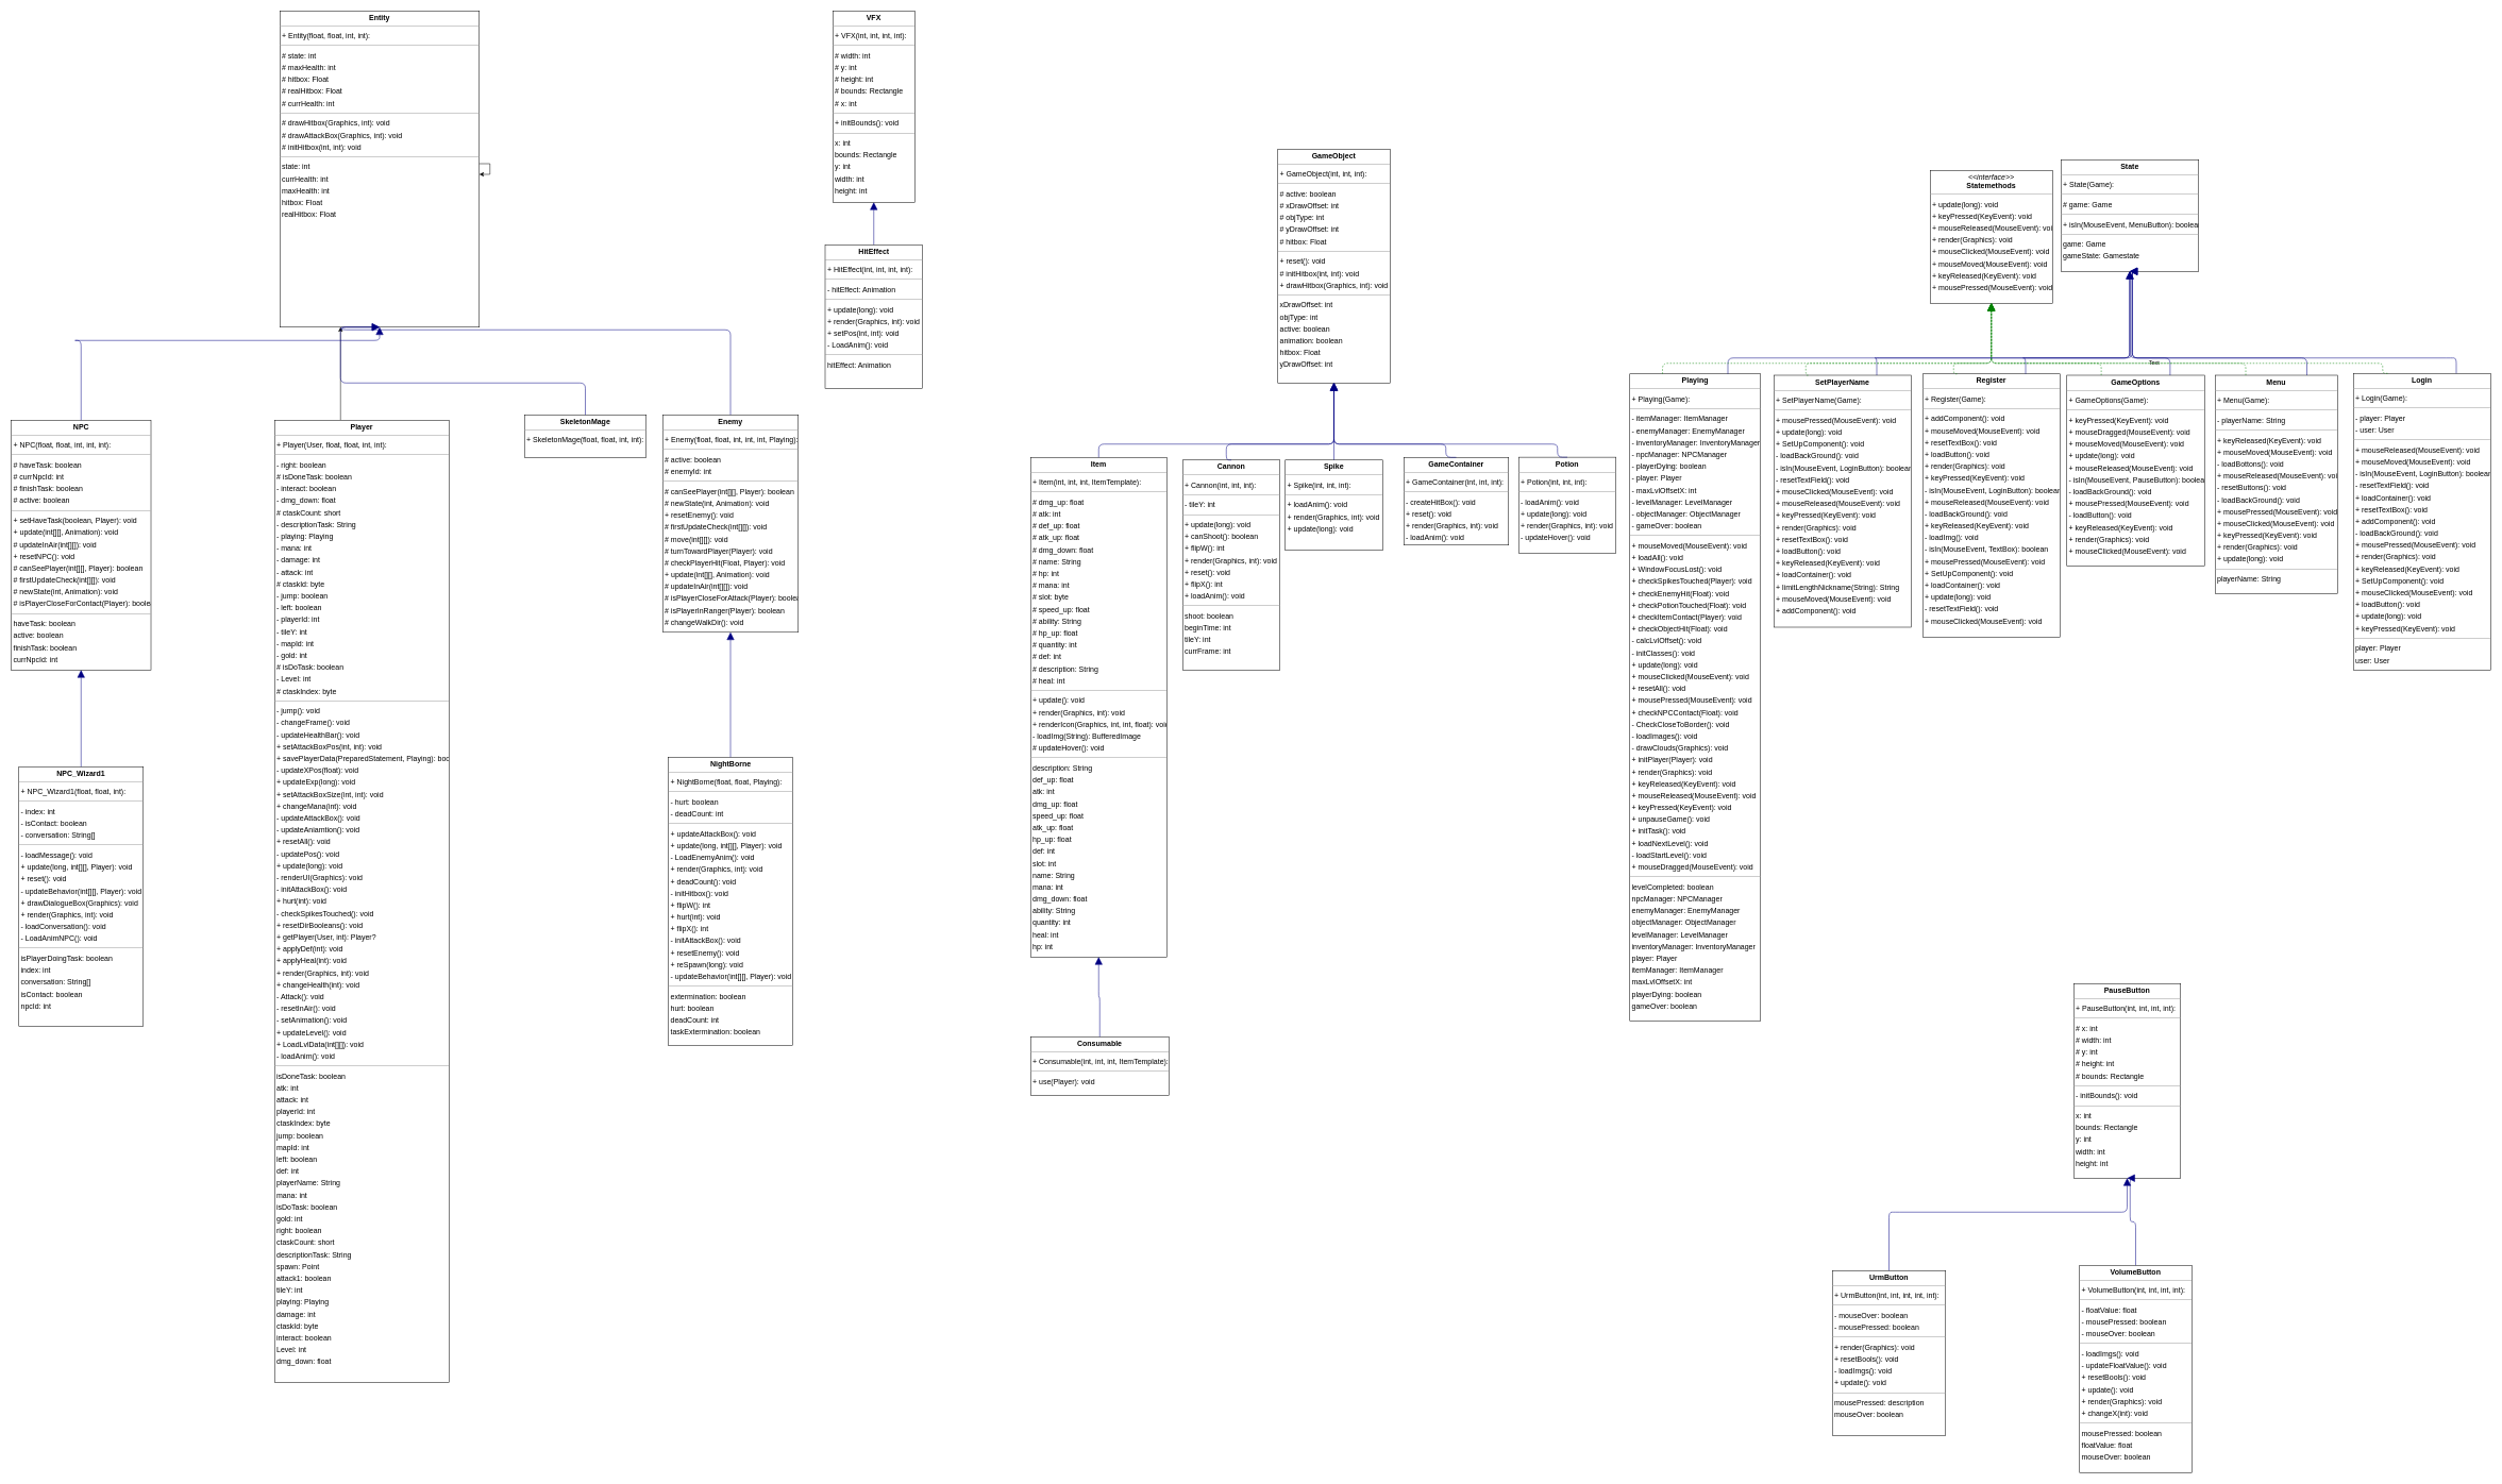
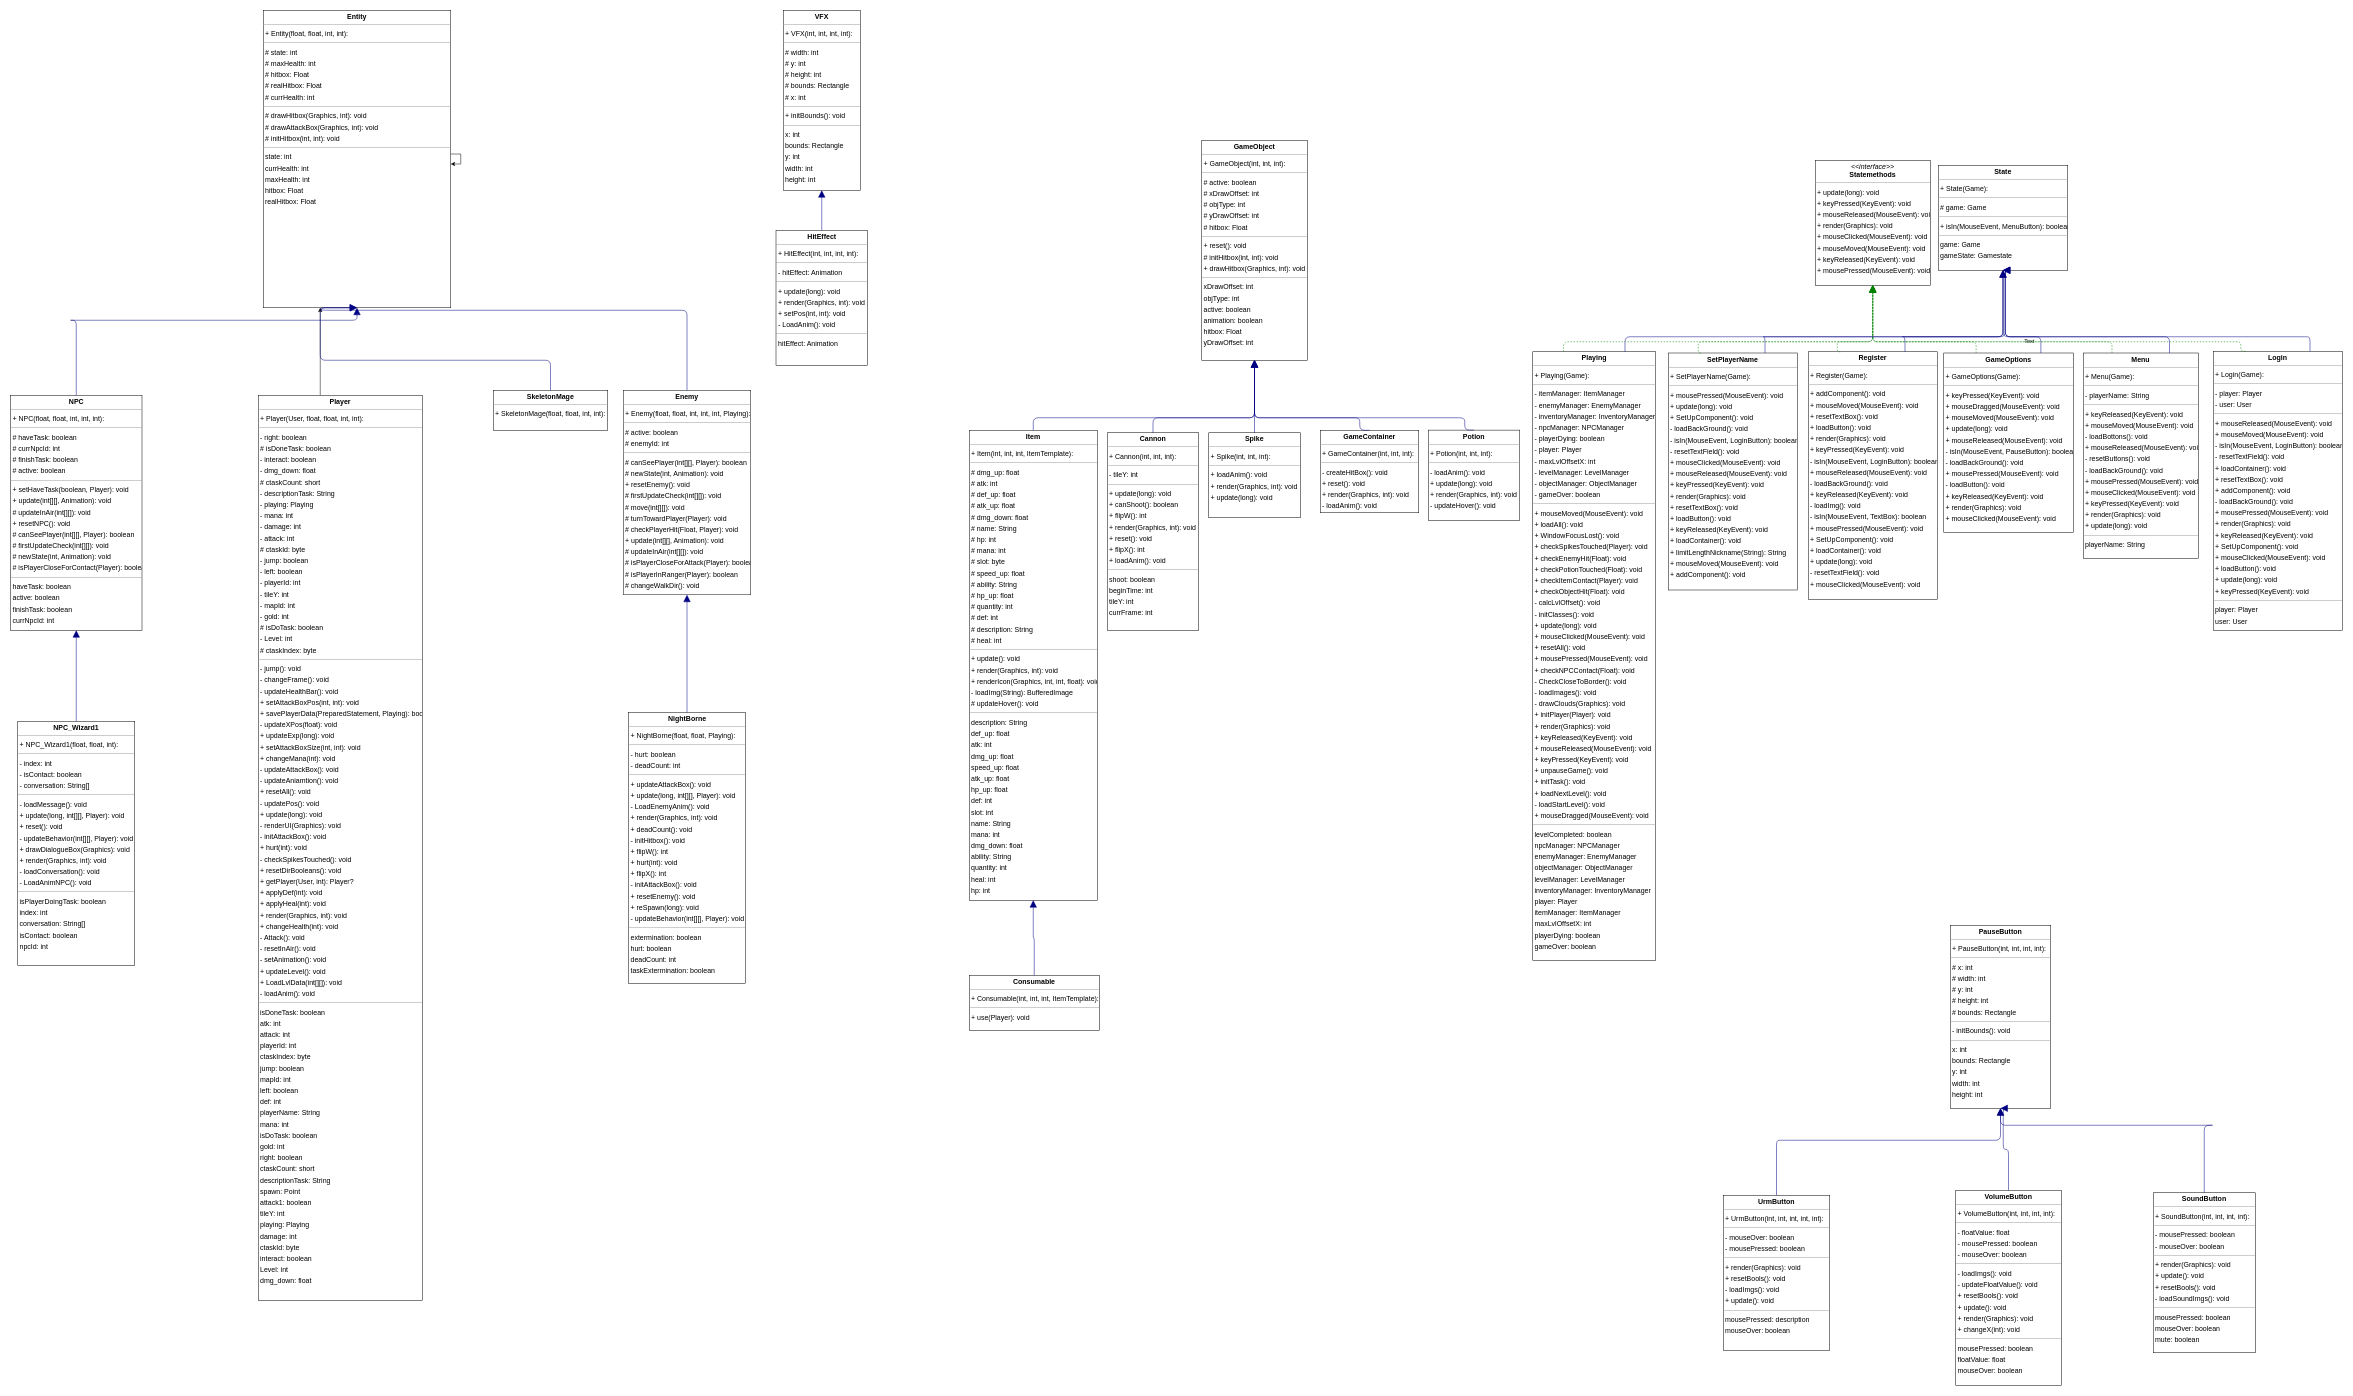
- <mxCell id="26" value="&lt;p style=&quot;margin:0px;margin-top:4px;text-align:center;&quot;&gt;&lt;b&gt;State&lt;/b&gt;&lt;/p&gt;&lt;hr size=&quot;1&quot;/&gt;&lt;p style=&quot;margin:0 0 0 4px;line-height:1.6;&quot;&gt;+ State(Game): &lt;/p&gt;&lt;hr size=&quot;1&quot;/&gt;&lt;p style=&quot;margin:0 0 0 4px;line-height:1.6;&quot;&gt;# game: Game&lt;/p&gt;&lt;hr size=&quot;1&quot;/&gt;&lt;p style=&quot;margin:0 0 0 4px;line-height:1.6;&quot;&gt;+ isIn(MouseEvent, MenuButton): boolean&lt;/p&gt;&lt;hr size=&quot;1&quot;/&gt;&lt;p style=&quot;margin:0 0 0 4px;line-height:1.6;&quot;&gt; game: Game&lt;br/&gt; gameState: Gamestate&lt;/p&gt;" style="verticalAlign=top;align=left;overflow=fill;fontSize=14;fontFamily=Helvetica;html=1;rounded=0;shadow=0;comic=0;labelBackgroundColor=none;strokeWidth=1;" vertex="1" parent="1"><mxGeometry x="3876" y="300" width="259" height="210" as="geometry" /></mxCell>
+ <mxCell id="26" value="&lt;p style=&quot;margin:0px;margin-top:4px;text-align:center;&quot;&gt;&lt;b&gt;State&lt;/b&gt;&lt;/p&gt;&lt;hr size=&quot;1&quot;/&gt;&lt;p style=&quot;margin:0 0 0 4px;line-height:1.6;&quot;&gt;+ State(Game): &lt;/p&gt;&lt;hr size=&quot;1&quot;/&gt;&lt;p style=&quot;margin:0 0 0 4px;line-height:1.6;&quot;&gt;# game: Game&lt;/p&gt;&lt;hr size=&quot;1&quot;/&gt;&lt;p style=&quot;margin:0 0 0 4px;line-height:1.6;&quot;&gt;+ isIn(MouseEvent, MenuButton): boolean&lt;/p&gt;&lt;hr size=&quot;1&quot;/&gt;&lt;p style=&quot;margin:0 0 0 4px;line-height:1.6;&quot;&gt; game: Game&lt;br/&gt; gameState: Gamestate&lt;/p&gt;" style="verticalAlign=top;align=left;overflow=fill;fontSize=14;fontFamily=Helvetica;html=1;rounded=0;shadow=0;comic=0;labelBackgroundColor=none;strokeWidth=1;" vertex="1" parent="1"><mxGeometry x="3876" y="330" width="259" height="210" as="geometry" /></mxCell>
- <mxCell id="2" value="&lt;p style=&quot;margin:0px;margin-top:4px;text-align:center;&quot;&gt;&lt;b&gt;Cannon&lt;/b&gt;&lt;/p&gt;&lt;hr size=&quot;1&quot;/&gt;&lt;p style=&quot;margin:0 0 0 4px;line-height:1.6;&quot;&gt;+ Cannon(int, int, int): &lt;/p&gt;&lt;hr size=&quot;1&quot;/&gt;&lt;p style=&quot;margin:0 0 0 4px;line-height:1.6;&quot;&gt;- tileY: int&lt;/p&gt;&lt;hr size=&quot;1&quot;/&gt;&lt;p style=&quot;margin:0 0 0 4px;line-height:1.6;&quot;&gt;+ update(long): void&lt;br/&gt;+ canShoot(): boolean&lt;br/&gt;+ flipW(): int&lt;br/&gt;+ render(Graphics, int): void&lt;br/&gt;+ reset(): void&lt;br/&gt;+ flipX(): int&lt;br/&gt;+ loadAnim(): void&lt;/p&gt;&lt;hr size=&quot;1&quot;/&gt;&lt;p style=&quot;margin:0 0 0 4px;line-height:1.6;&quot;&gt; shoot: boolean&lt;br/&gt; beginTime: int&lt;br/&gt; tileY: int&lt;br/&gt; currFrame: int&lt;/p&gt;" style="verticalAlign=top;align=left;overflow=fill;fontSize=14;fontFamily=Helvetica;html=1;rounded=0;shadow=0;comic=0;labelBackgroundColor=none;strokeWidth=1;" vertex="1" parent="1"><mxGeometry x="2224" y="865" width="183" height="395" as="geometry" /></mxCell>
+ <mxCell id="2" value="&lt;p style=&quot;margin:0px;margin-top:4px;text-align:center;&quot;&gt;&lt;b&gt;Cannon&lt;/b&gt;&lt;/p&gt;&lt;hr size=&quot;1&quot;/&gt;&lt;p style=&quot;margin:0 0 0 4px;line-height:1.6;&quot;&gt;+ Cannon(int, int, int): &lt;/p&gt;&lt;hr size=&quot;1&quot;/&gt;&lt;p style=&quot;margin:0 0 0 4px;line-height:1.6;&quot;&gt;- tileY: int&lt;/p&gt;&lt;hr size=&quot;1&quot;/&gt;&lt;p style=&quot;margin:0 0 0 4px;line-height:1.6;&quot;&gt;+ update(long): void&lt;br/&gt;+ canShoot(): boolean&lt;br/&gt;+ flipW(): int&lt;br/&gt;+ render(Graphics, int): void&lt;br/&gt;+ reset(): void&lt;br/&gt;+ flipX(): int&lt;br/&gt;+ loadAnim(): void&lt;/p&gt;&lt;hr size=&quot;1&quot;/&gt;&lt;p style=&quot;margin:0 0 0 4px;line-height:1.6;&quot;&gt; shoot: boolean&lt;br/&gt; beginTime: int&lt;br/&gt; tileY: int&lt;br/&gt; currFrame: int&lt;/p&gt;" style="verticalAlign=top;align=left;overflow=fill;fontSize=14;fontFamily=Helvetica;html=1;rounded=0;shadow=0;comic=0;labelBackgroundColor=none;strokeWidth=1;" vertex="1" parent="1"><mxGeometry x="2214" y="865" width="183" height="395" as="geometry" /></mxCell>
+ <mxCell id="55" value="" style="html=1;rounded=1;edgeStyle=orthogonalEdgeStyle;dashed=0;startArrow=none;endArrow=block;endSize=12;strokeColor=#000082;exitX=0.500;exitY=0.000;exitDx=0;exitDy=0;entryX=0.500;entryY=1.000;entryDx=0;entryDy=0;" edge="1" parent="1" source="24" target="16"><mxGeometry width="50" height="50" relative="1" as="geometry"><Array as="points"><mxPoint x="4428" y="2250" /><mxPoint x="4006" y="2250" /></Array></mxGeometry></mxCell>
+ <mxCell id="24" value="&lt;p style=&quot;margin:0px;margin-top:4px;text-align:center;&quot;&gt;&lt;b&gt;SoundButton&lt;/b&gt;&lt;/p&gt;&lt;hr size=&quot;1&quot;/&gt;&lt;p style=&quot;margin:0 0 0 4px;line-height:1.6;&quot;&gt;+ SoundButton(int, int, int, int): &lt;/p&gt;&lt;hr size=&quot;1&quot;/&gt;&lt;p style=&quot;margin:0 0 0 4px;line-height:1.6;&quot;&gt;- mousePressed: boolean&lt;br/&gt;- mouseOver: boolean&lt;/p&gt;&lt;hr size=&quot;1&quot;/&gt;&lt;p style=&quot;margin:0 0 0 4px;line-height:1.6;&quot;&gt;+ render(Graphics): void&lt;br/&gt;+ update(): void&lt;br/&gt;+ resetBools(): void&lt;br/&gt;- loadSoundImgs(): void&lt;/p&gt;&lt;hr size=&quot;1&quot;/&gt;&lt;p style=&quot;margin:0 0 0 4px;line-height:1.6;&quot;&gt; mousePressed: boolean&lt;br/&gt; mouseOver: boolean&lt;br/&gt; mute: boolean&lt;/p&gt;" style="verticalAlign=top;align=left;overflow=fill;fontSize=14;fontFamily=Helvetica;html=1;rounded=0;shadow=0;comic=0;labelBackgroundColor=none;strokeWidth=1;" vertex="1" parent="1"><mxGeometry x="4306" y="2385" width="204" height="320" as="geometry" /></mxCell>
